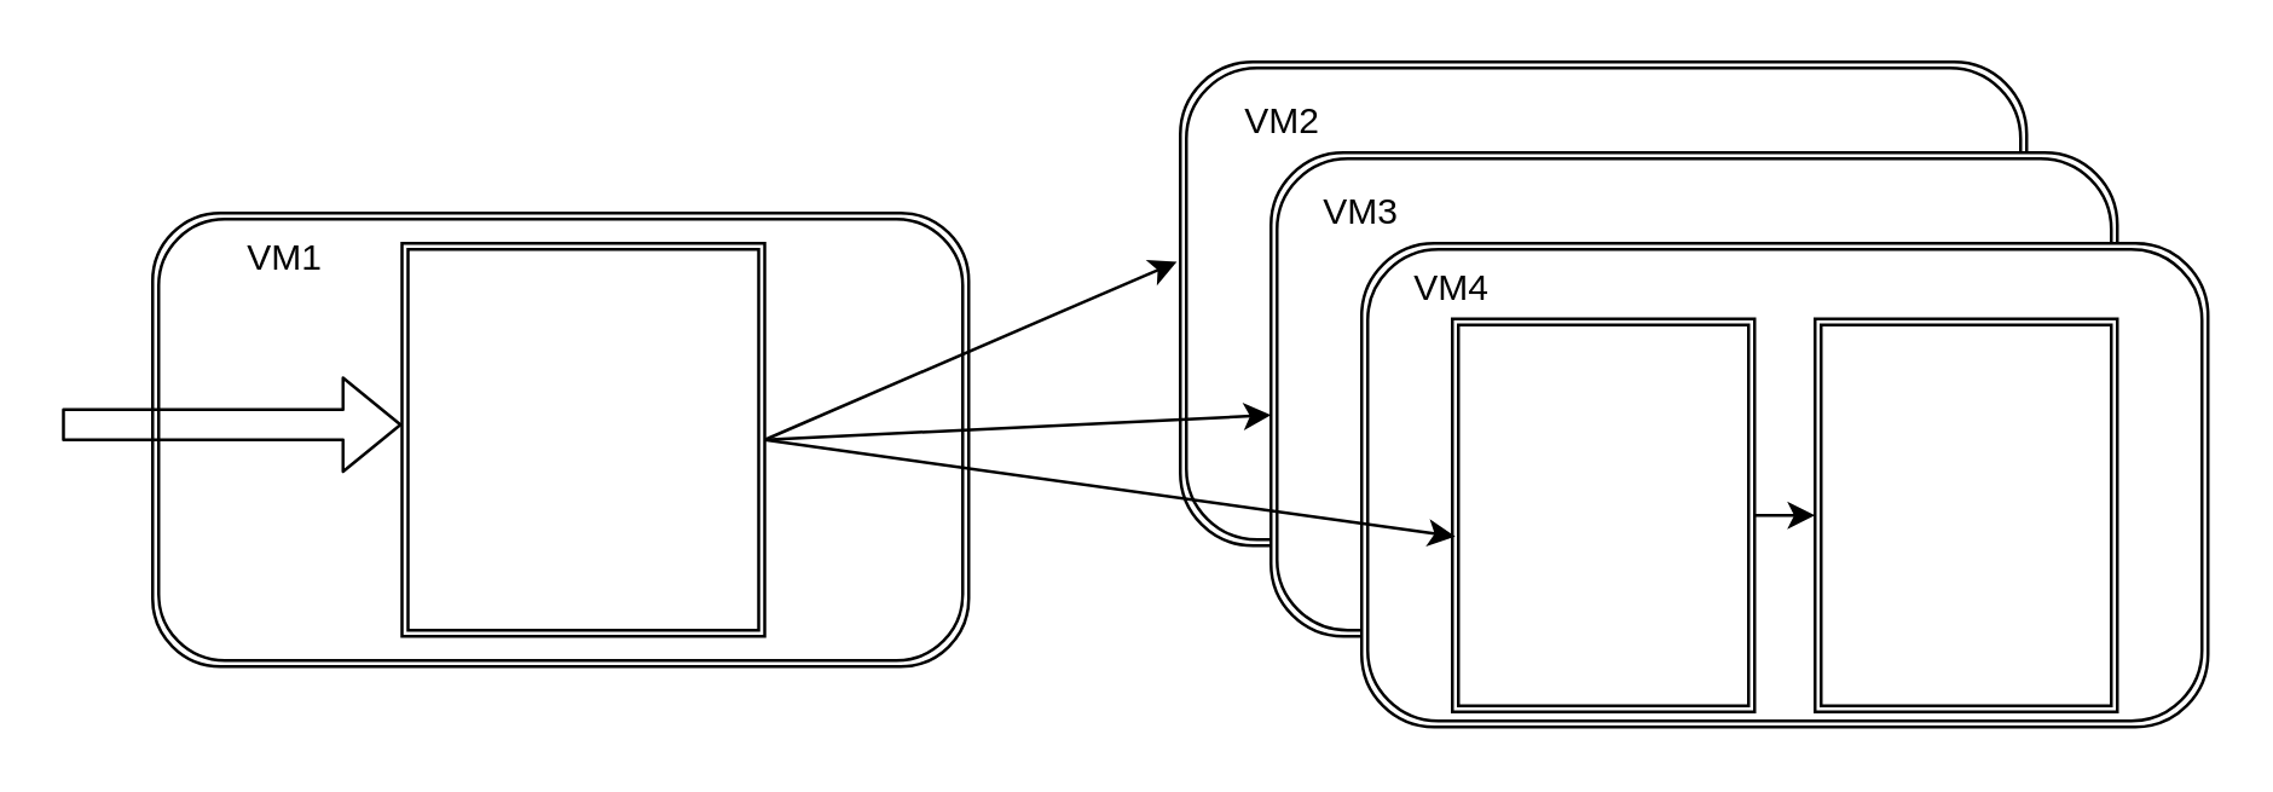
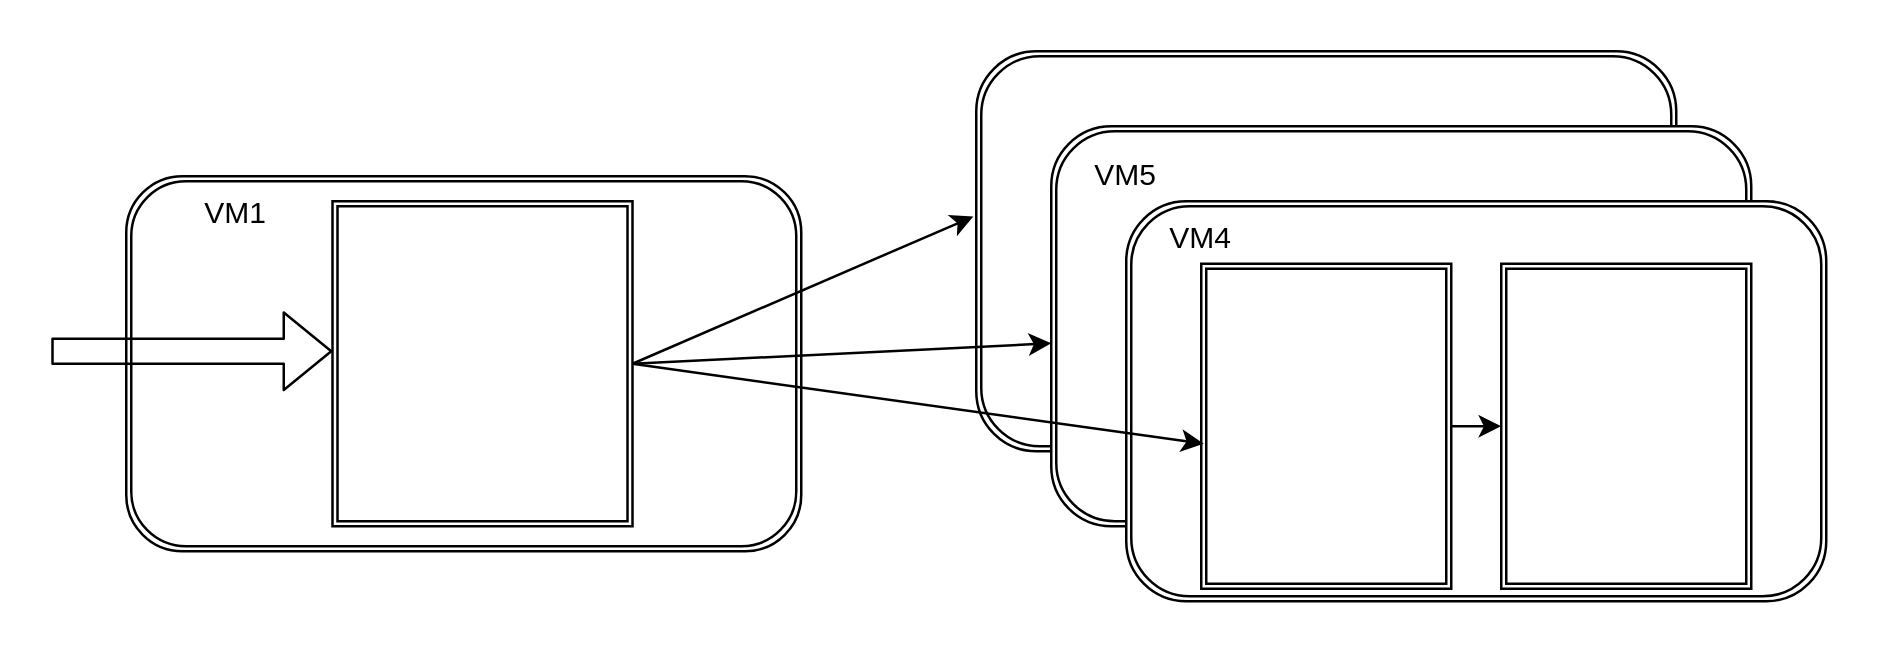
- <mxCell id="21" value="VM2" style="text;html=1;strokeColor=none;fillColor=none;align=center;verticalAlign=middle;whiteSpace=wrap;rounded=0;" vertex="1" parent="1"><mxGeometry x="404" y="30" width="40" height="20" as="geometry" /></mxCell>
- <mxCell id="22" value="VM3" style="text;html=1;strokeColor=none;fillColor=none;align=center;verticalAlign=middle;whiteSpace=wrap;rounded=0;" vertex="1" parent="1"><mxGeometry x="430" y="60" width="40" height="20" as="geometry" /></mxCell>
+ <mxCell id="22" value="VM5" style="text;html=1;strokeColor=none;fillColor=none;align=center;verticalAlign=middle;whiteSpace=wrap;rounded=0;" vertex="1" parent="1"><mxGeometry x="430" y="60" width="40" height="20" as="geometry" /></mxCell>
